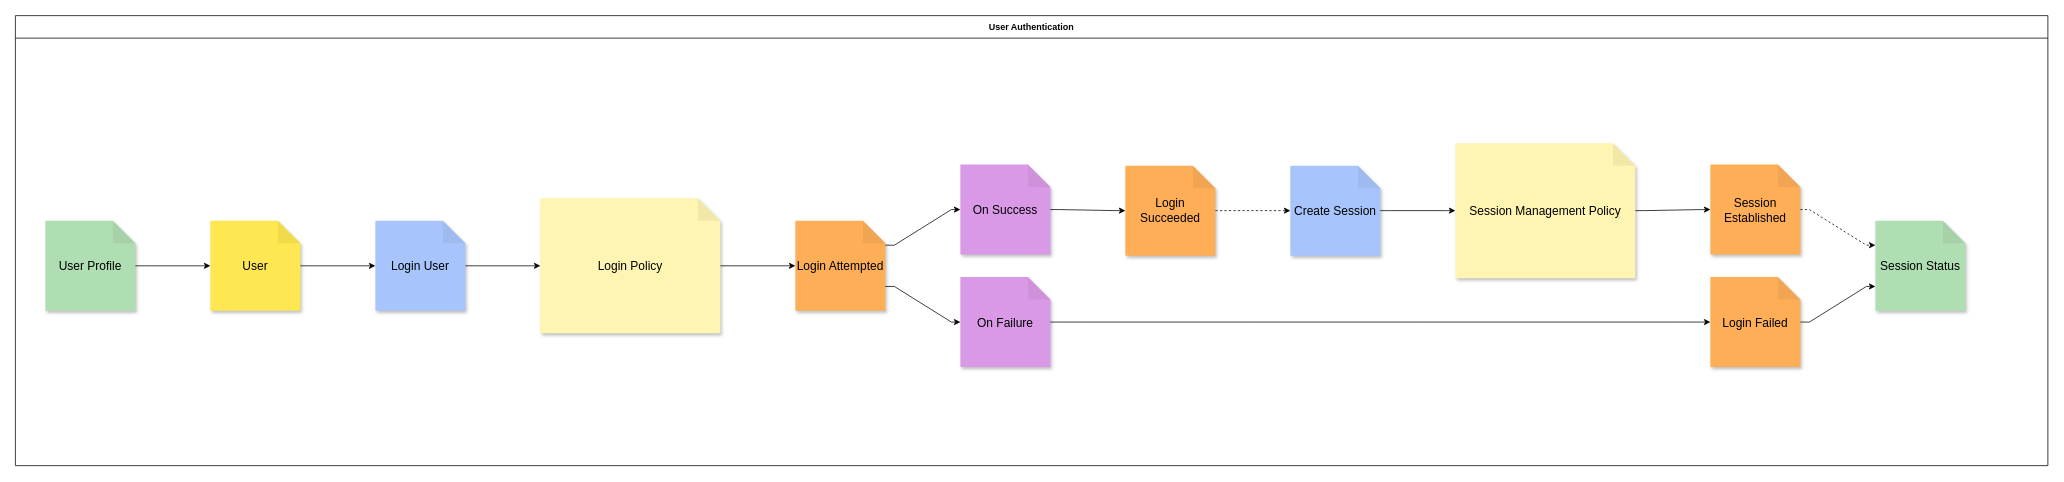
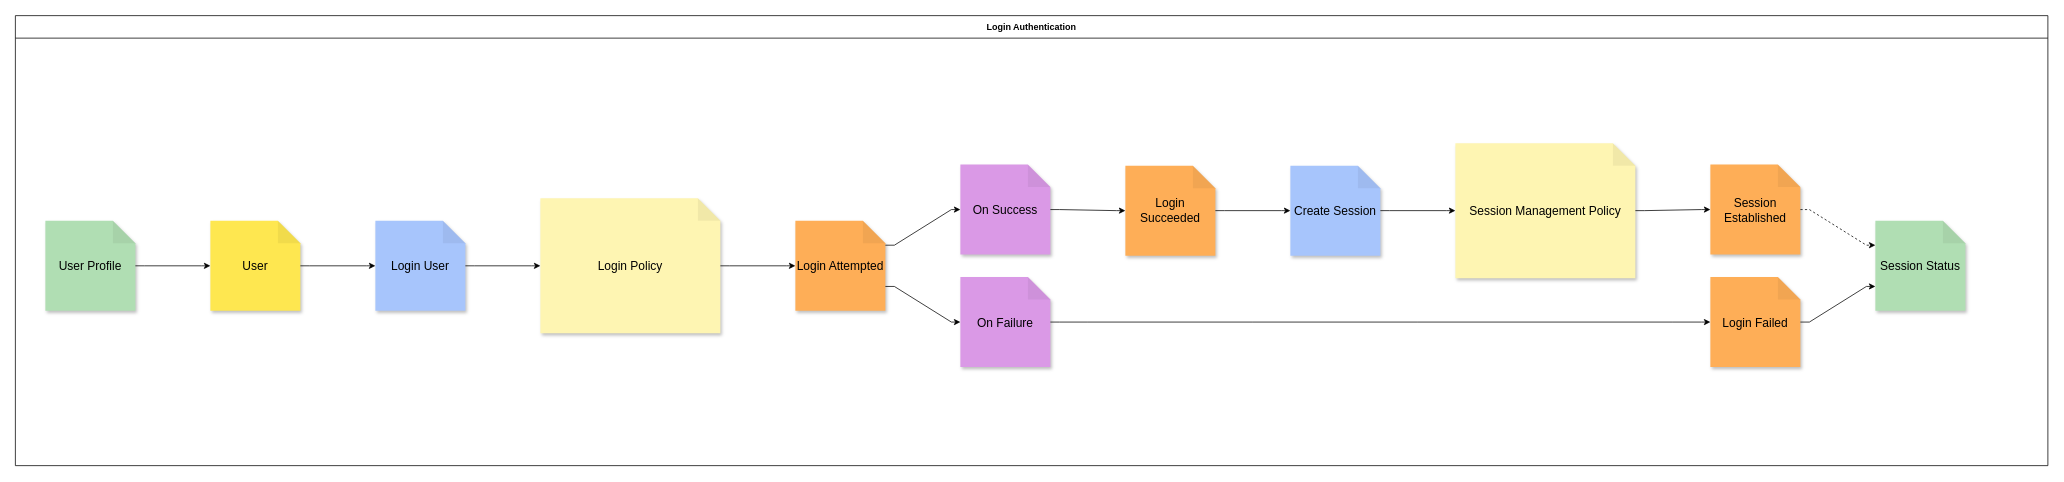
- <mxCell id="2" value="User Authentication" style="swimlane;startSize=30;horizontal=1;" parent="1" vertex="1"><mxGeometry width="2710" height="600" as="geometry" x="20" y="20" /></mxCell>
+ <mxCell id="2" value="Login Authentication" style="swimlane;startSize=30;horizontal=1;" parent="1" vertex="1"><mxGeometry width="2710" height="600" as="geometry" x="20" y="20" /></mxCell>
- <mxCell id="24" style="edgeStyle=orthogonalEdgeStyle;rounded=0;orthogonalLoop=1;jettySize=auto;html=1;noEdgeStyle=1;orthogonal=1;dashed=1;" parent="2" source="11" target="12" edge="1"><mxGeometry relative="1" as="geometry"><Array as="points"><mxPoint x="1612" y="259.996" /><mxPoint x="1688" y="259.996" /></Array></mxGeometry></mxCell>
+ <mxCell id="24" style="edgeStyle=orthogonalEdgeStyle;rounded=0;orthogonalLoop=1;jettySize=auto;html=1;noEdgeStyle=1;orthogonal=1;" parent="2" source="11" target="12" edge="1"><mxGeometry relative="1" as="geometry"><Array as="points"><mxPoint x="1612" y="259.996" /><mxPoint x="1688" y="259.996" /></Array></mxGeometry></mxCell>
